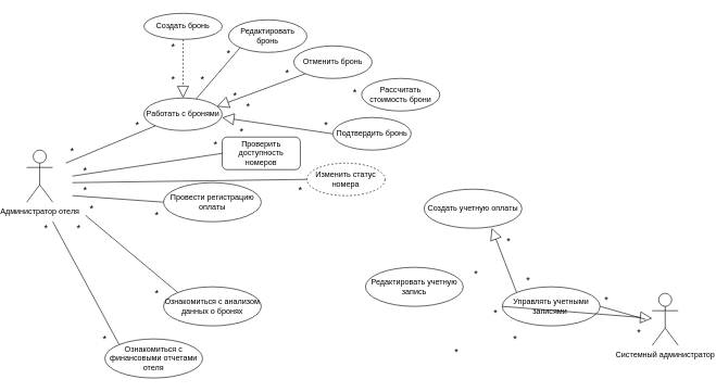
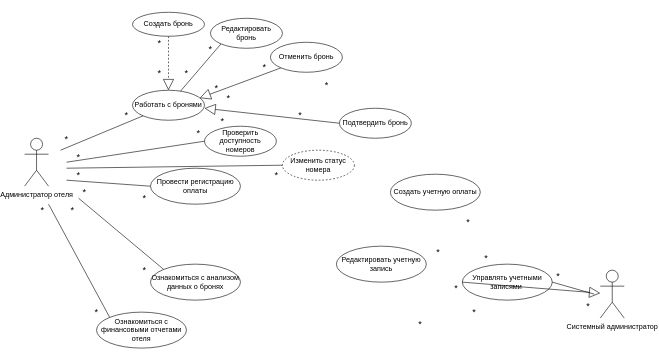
- <mxCell id="30" value="Рассчитать стоимость брони" style="ellipse;whiteSpace=wrap;html=1;" parent="1" vertex="1"><mxGeometry x="534" y="120" width="120" height="50" as="geometry" /></mxCell>
- <mxCell id="26" value="Подтвердить бронь" style="ellipse;whiteSpace=wrap;html=1;" parent="1" vertex="1"><mxGeometry x="490" y="180" width="120" height="50" as="geometry" /></mxCell>
+ <mxCell id="26" value="Подтвердить бронь" style="ellipse;whiteSpace=wrap;html=1;" parent="1" vertex="1"><mxGeometry x="545" y="180" width="120" height="50" as="geometry" /></mxCell>
- <mxCell id="4" value="Проверить доступность номеров" style="whiteSpace=wrap;html=1;rounded=1;" parent="1" vertex="1"><mxGeometry x="320" y="210" width="120" height="50" as="geometry" /></mxCell>
+ <mxCell id="4" value="Проверить доступность номеров" style="ellipse;whiteSpace=wrap;html=1;" parent="1" vertex="1"><mxGeometry x="320" y="210" width="120" height="50" as="geometry" /></mxCell>
- <mxCell id="22" value="" style="endArrow=block;endSize=16;endFill=0;html=1;rounded=0;exitX=0;exitY=0;exitDx=0;exitDy=0;entryX=0.691;entryY=0.995;entryDx=0;entryDy=0;entryPerimeter=0;" parent="1" source="9" target="10" edge="1"><mxGeometry width="160" relative="1" as="geometry"><mxPoint x="928" y="360" as="sourcePoint" /><mxPoint x="780" y="388" as="targetPoint" /></mxGeometry></mxCell>
